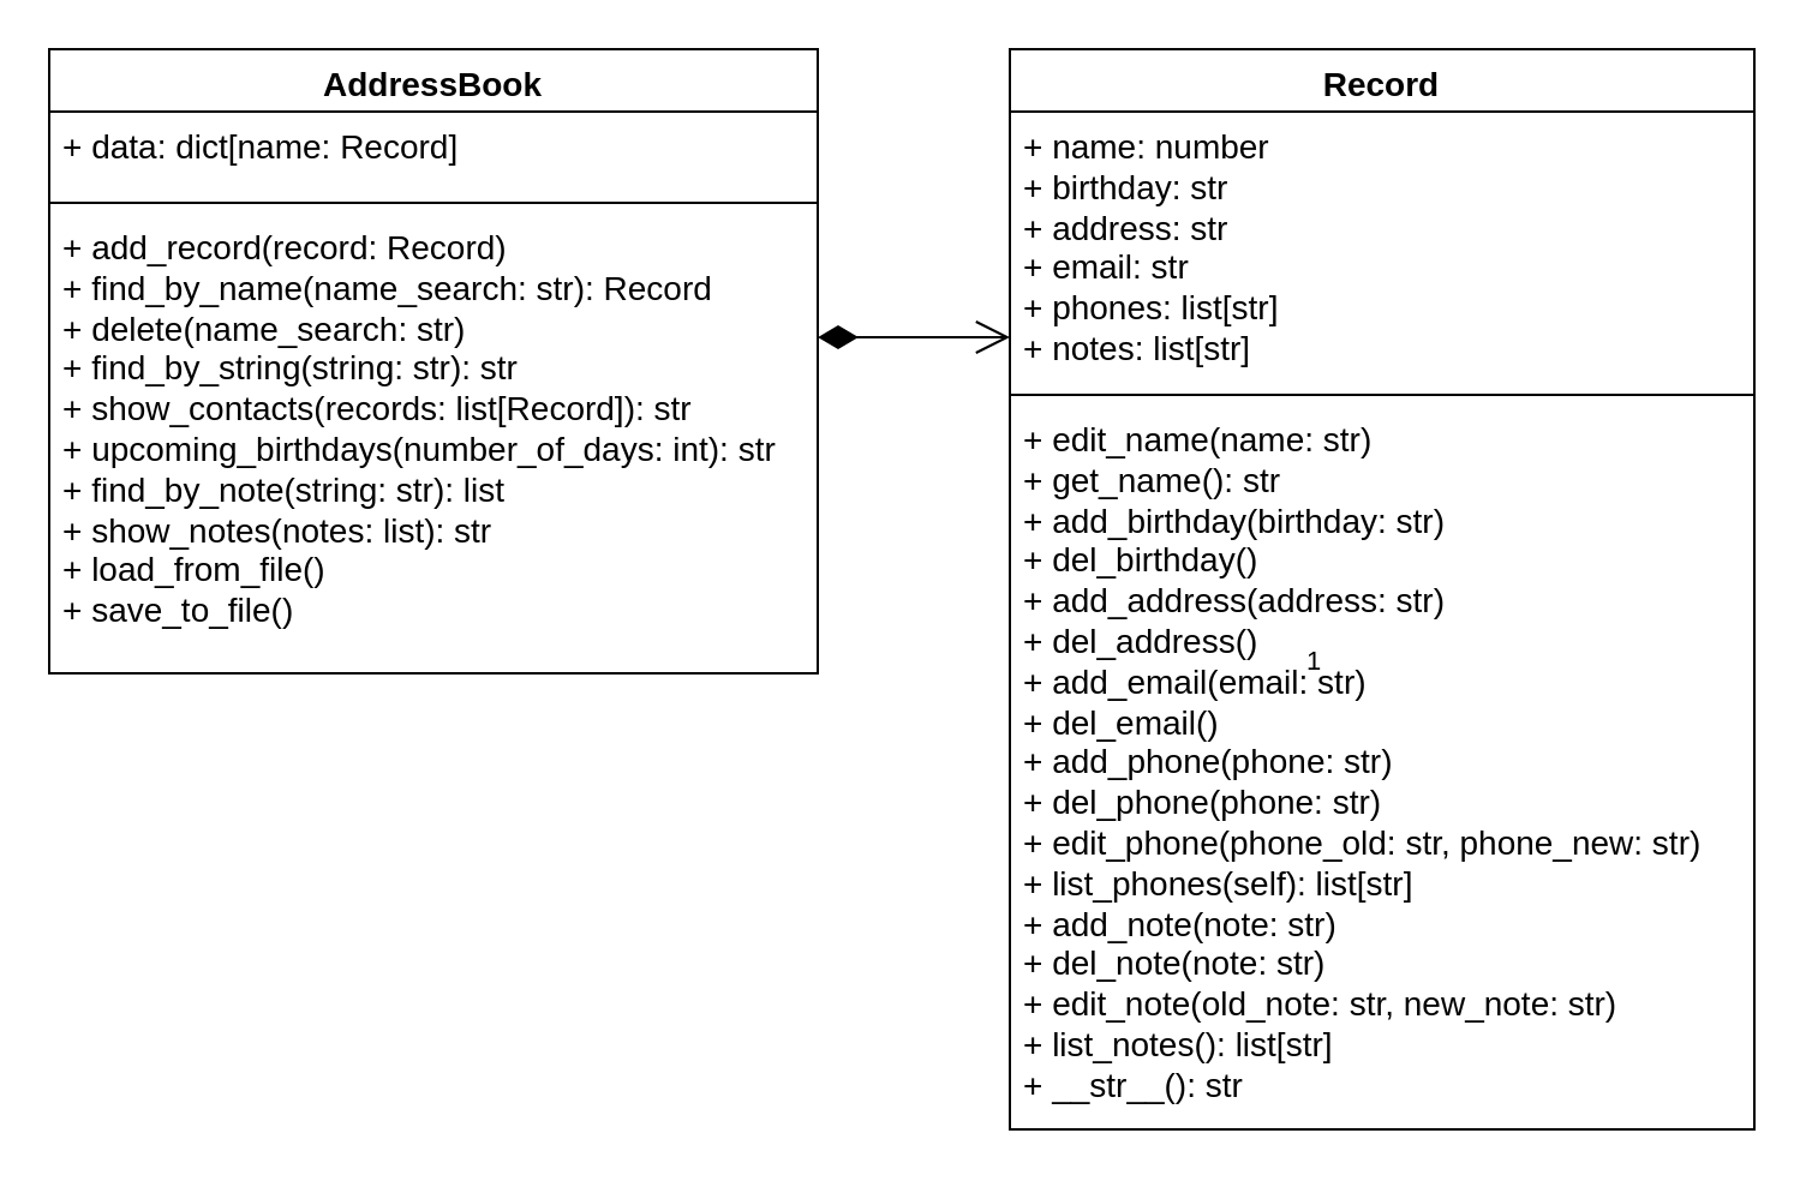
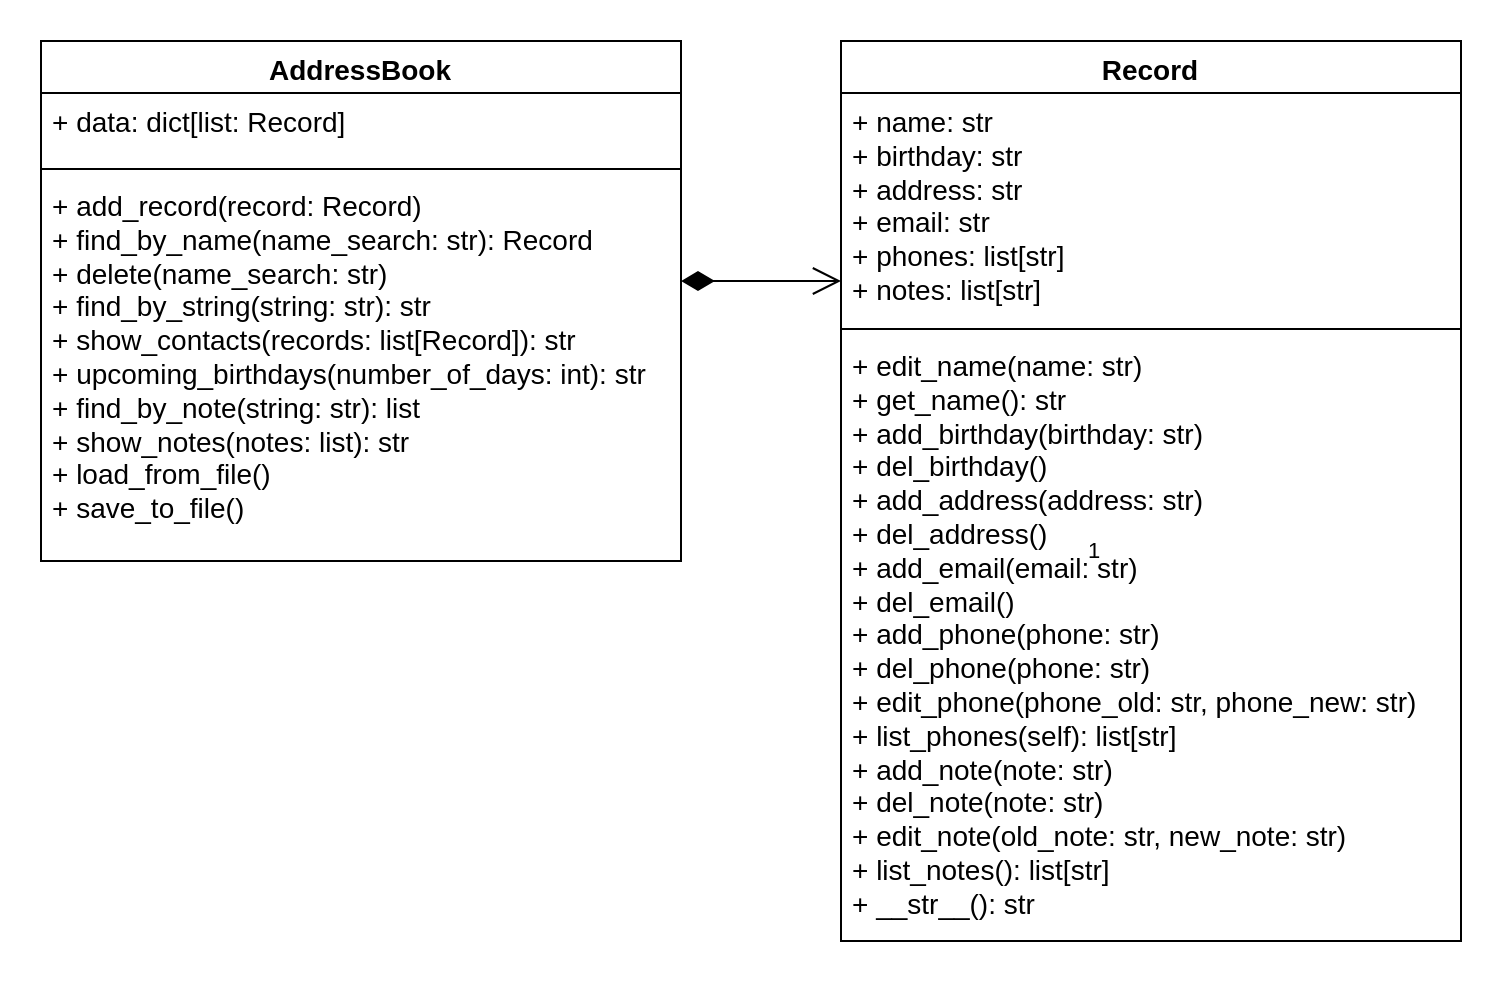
- <mxCell id="7" value="+ data: dict[name: Record]" style="text;strokeColor=none;fillColor=none;align=left;verticalAlign=top;spacingLeft=4;spacingRight=4;overflow=hidden;rotatable=0;points=[[0,0.5],[1,0.5]];portConstraint=eastwest;whiteSpace=wrap;html=1;fontSize=14;" vertex="1" parent="6"><mxGeometry y="26" width="320" height="34" as="geometry" /></mxCell>
+ <mxCell id="7" value="+ data: dict[list: Record]" style="text;strokeColor=none;fillColor=none;align=left;verticalAlign=top;spacingLeft=4;spacingRight=4;overflow=hidden;rotatable=0;points=[[0,0.5],[1,0.5]];portConstraint=eastwest;whiteSpace=wrap;html=1;fontSize=14;" vertex="1" parent="6"><mxGeometry y="26" width="320" height="34" as="geometry" /></mxCell>
- <mxCell id="3" value="&lt;div style=&quot;font-size: 14px;&quot;&gt;+ name: number&lt;/div&gt;&lt;div style=&quot;font-size: 14px;&quot;&gt;+ birthday: str&lt;div style=&quot;font-size: 14px;&quot;&gt;+ address: str&lt;/div&gt;&lt;div style=&quot;font-size: 14px;&quot;&gt;+ email: str&lt;/div&gt;&lt;div style=&quot;font-size: 14px;&quot;&gt;+ phones: list[str]&lt;/div&gt;&lt;div style=&quot;font-size: 14px;&quot;&gt;+ notes: list[str]&lt;br style=&quot;font-size: 14px;&quot;&gt;&lt;/div&gt;&lt;/div&gt;" style="text;strokeColor=none;fillColor=none;align=left;verticalAlign=top;spacingLeft=4;spacingRight=4;overflow=hidden;rotatable=0;points=[[0,0.5],[1,0.5]];portConstraint=eastwest;whiteSpace=wrap;html=1;fontSize=14;" vertex="1" parent="2"><mxGeometry y="26" width="310" height="114" as="geometry" /></mxCell>
+ <mxCell id="3" value="&lt;div style=&quot;font-size: 14px;&quot;&gt;+ name: str&lt;/div&gt;&lt;div style=&quot;font-size: 14px;&quot;&gt;+ birthday: str&lt;div style=&quot;font-size: 14px;&quot;&gt;+ address: str&lt;/div&gt;&lt;div style=&quot;font-size: 14px;&quot;&gt;+ email: str&lt;/div&gt;&lt;div style=&quot;font-size: 14px;&quot;&gt;+ phones: list[str]&lt;/div&gt;&lt;div style=&quot;font-size: 14px;&quot;&gt;+ notes: list[str]&lt;br style=&quot;font-size: 14px;&quot;&gt;&lt;/div&gt;&lt;/div&gt;" style="text;strokeColor=none;fillColor=none;align=left;verticalAlign=top;spacingLeft=4;spacingRight=4;overflow=hidden;rotatable=0;points=[[0,0.5],[1,0.5]];portConstraint=eastwest;whiteSpace=wrap;html=1;fontSize=14;" vertex="1" parent="2"><mxGeometry y="26" width="310" height="114" as="geometry" /></mxCell>
